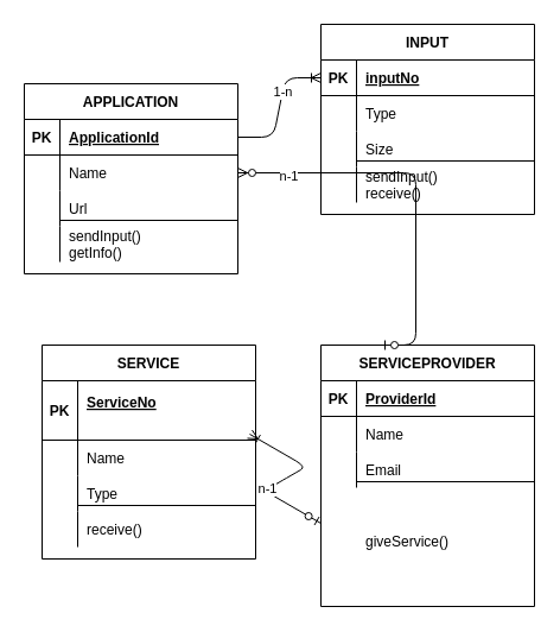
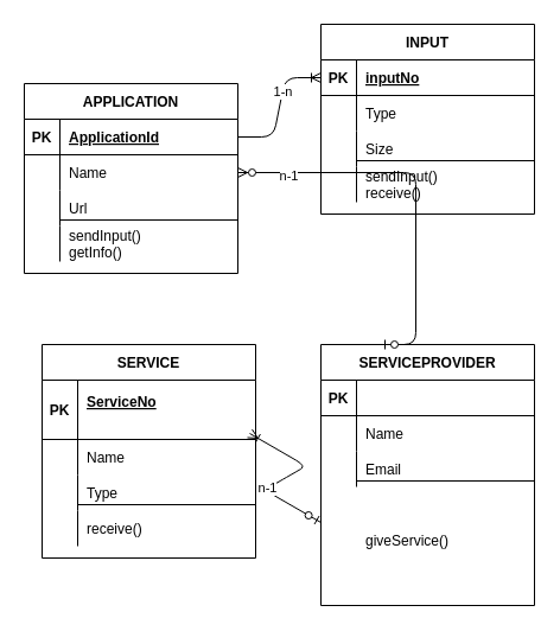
- <mxCell id="49" value="ProviderId" style="shape=partialRectangle;connectable=0;fillColor=none;top=0;left=0;bottom=0;right=0;align=left;spacingLeft=6;fontStyle=5;overflow=hidden;" vertex="1" parent="47"><mxGeometry x="30" width="150" height="30" as="geometry" /></mxCell>
